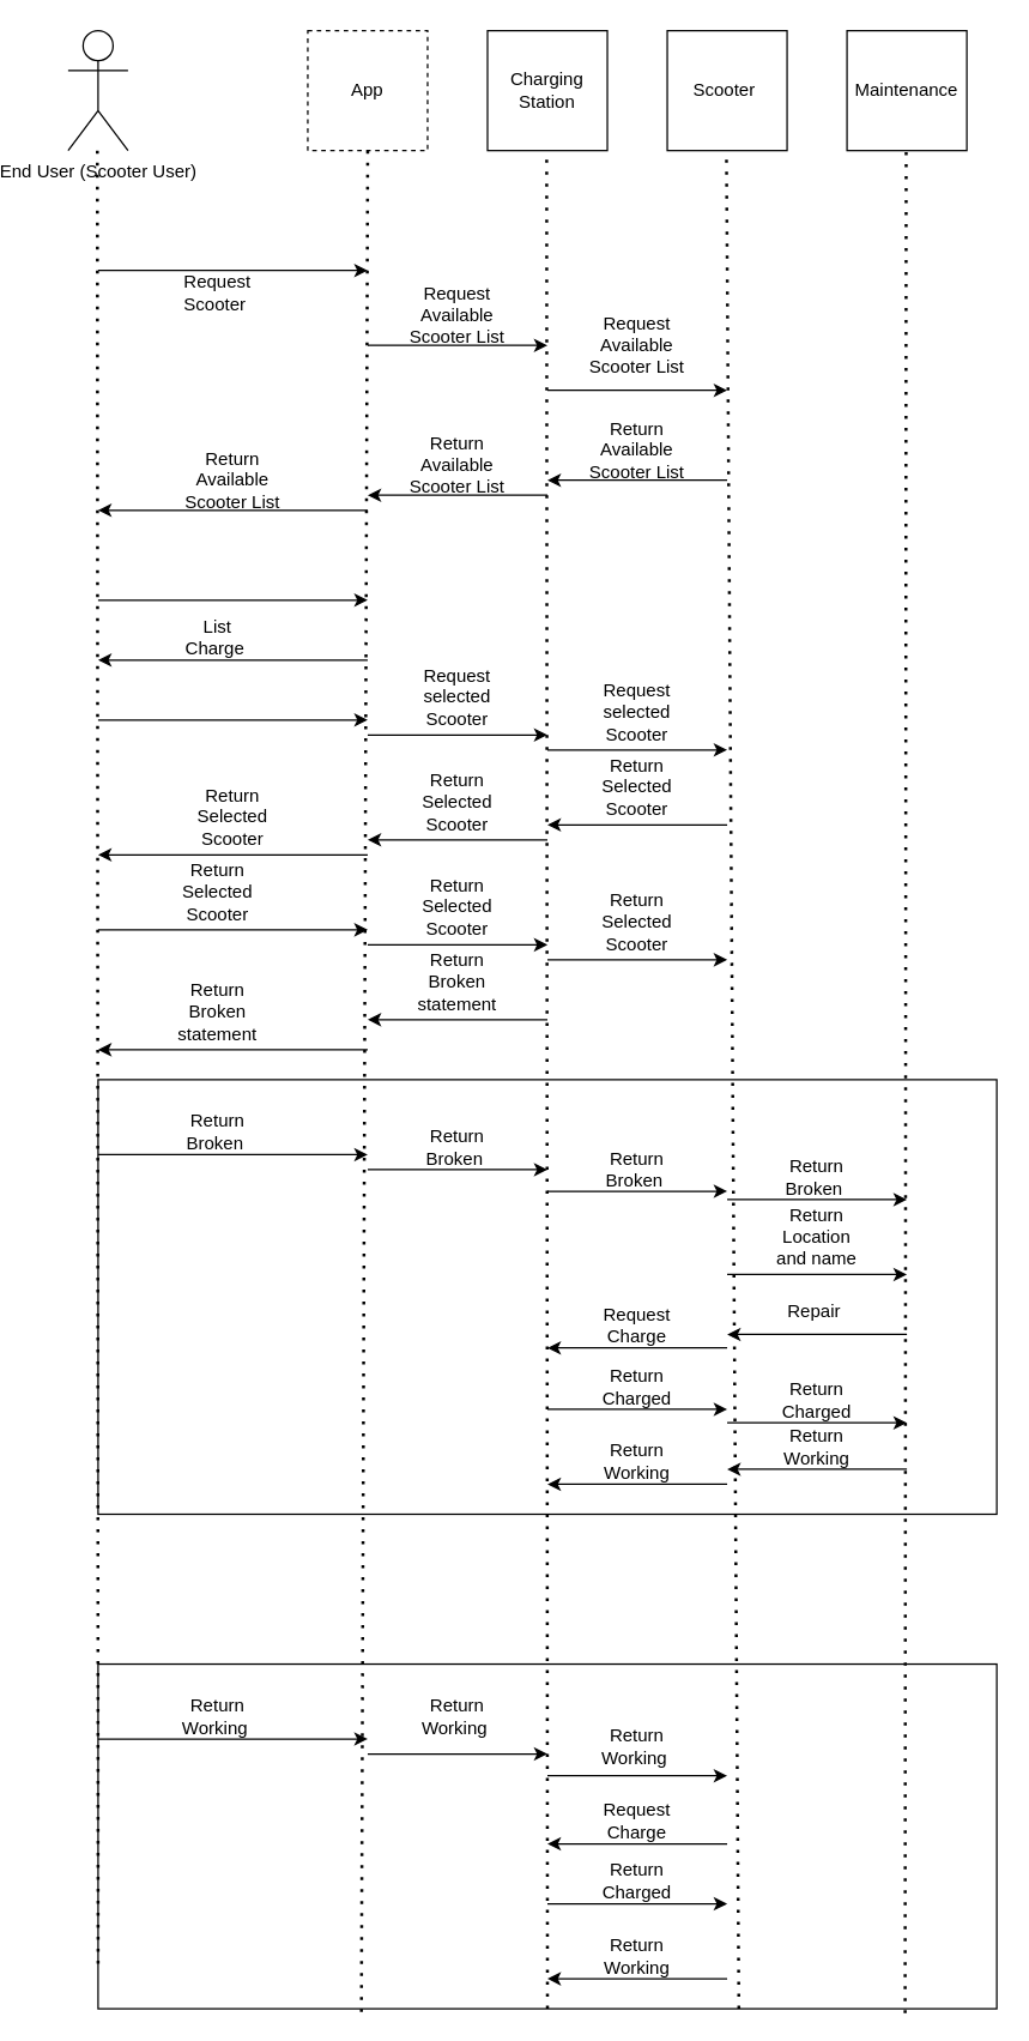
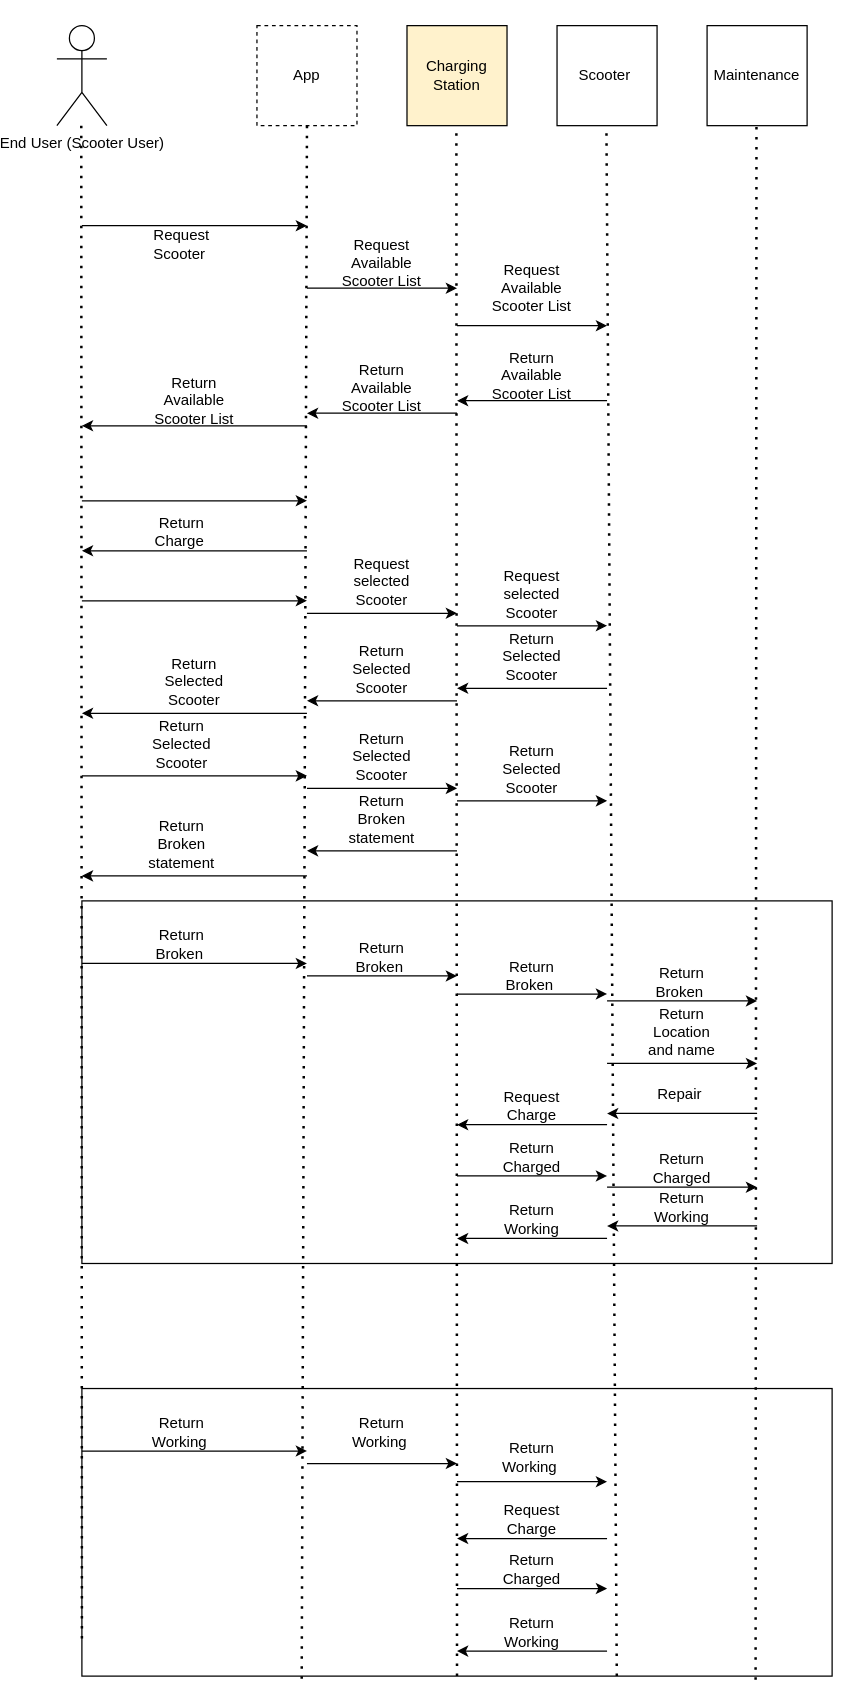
- <mxCell id="12" value="Charging Station" style="whiteSpace=wrap;html=1;aspect=fixed;" vertex="1" parent="1"><mxGeometry x="300" y="20" width="80" height="80" as="geometry" /></mxCell>
+ <mxCell id="12" value="Charging Station" style="whiteSpace=wrap;html=1;aspect=fixed;fillColor=#fff2cc;" vertex="1" parent="1"><mxGeometry x="300" y="20" width="80" height="80" as="geometry" /></mxCell>
- <mxCell id="34" value="List Charge&amp;nbsp;" style="text;html=1;strokeColor=none;fillColor=none;align=center;verticalAlign=middle;whiteSpace=wrap;rounded=0;" vertex="1" parent="1"><mxGeometry x="90" y="410" width="60" height="30" as="geometry" /></mxCell>
+ <mxCell id="34" value="Return Charge&amp;nbsp;" style="text;html=1;strokeColor=none;fillColor=none;align=center;verticalAlign=middle;whiteSpace=wrap;rounded=0;" vertex="1" parent="1"><mxGeometry x="90" y="410" width="60" height="30" as="geometry" /></mxCell>
